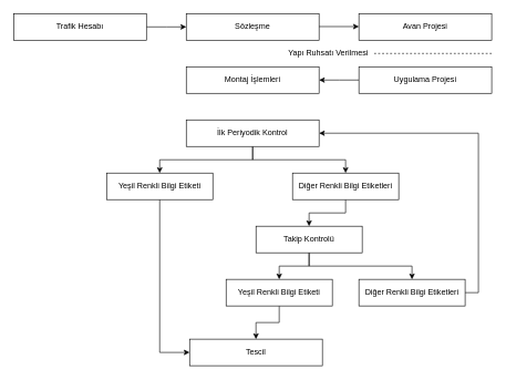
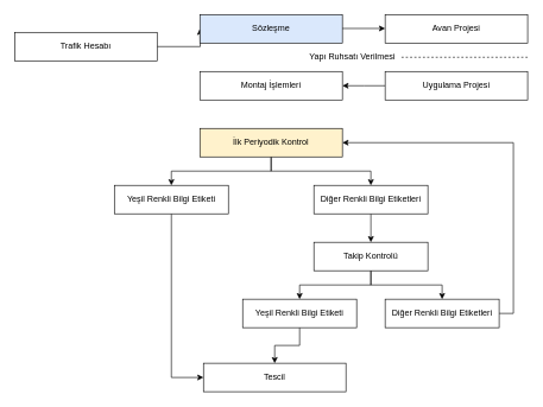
- <mxCell id="3" value="Trafik Hesabı" style="rounded=0;whiteSpace=wrap;html=1;" vertex="1" parent="1"><mxGeometry x="20" y="20" width="200" height="40" as="geometry" /></mxCell>
+ <mxCell id="3" value="Trafik Hesabı" style="rounded=0;whiteSpace=wrap;html=1;" vertex="1" parent="1"><mxGeometry x="20" y="45" width="200" height="40" as="geometry" /></mxCell>
- <mxCell id="4" value="Sözleşme" style="rounded=0;whiteSpace=wrap;html=1;" vertex="1" parent="1"><mxGeometry x="280" y="20" width="200" height="40" as="geometry" /></mxCell>
+ <mxCell id="4" value="Sözleşme" style="rounded=0;whiteSpace=wrap;html=1;fillColor=#dae8fc;" vertex="1" parent="1"><mxGeometry x="280" y="20" width="200" height="40" as="geometry" /></mxCell>
- <mxCell id="25" value="İlk Periyodik Kontrol" style="rounded=0;whiteSpace=wrap;html=1;" vertex="1" parent="1"><mxGeometry x="280" y="180" width="200" height="40" as="geometry" /></mxCell>
+ <mxCell id="25" value="İlk Periyodik Kontrol" style="rounded=0;whiteSpace=wrap;html=1;fillColor=#fff2cc;" vertex="1" parent="1"><mxGeometry x="280" y="180" width="200" height="40" as="geometry" /></mxCell>
- <mxCell id="17" value="&lt;div&gt;Takip Kontrolü&lt;/div&gt;" style="rounded=0;whiteSpace=wrap;html=1;" vertex="1" parent="1"><mxGeometry x="385" y="340" width="160" height="40" as="geometry" /></mxCell>
+ <mxCell id="17" value="&lt;div&gt;Takip Kontrolü&lt;/div&gt;" style="rounded=0;whiteSpace=wrap;html=1;" vertex="1" parent="1"><mxGeometry x="440" y="340" width="160" height="40" as="geometry" /></mxCell>
